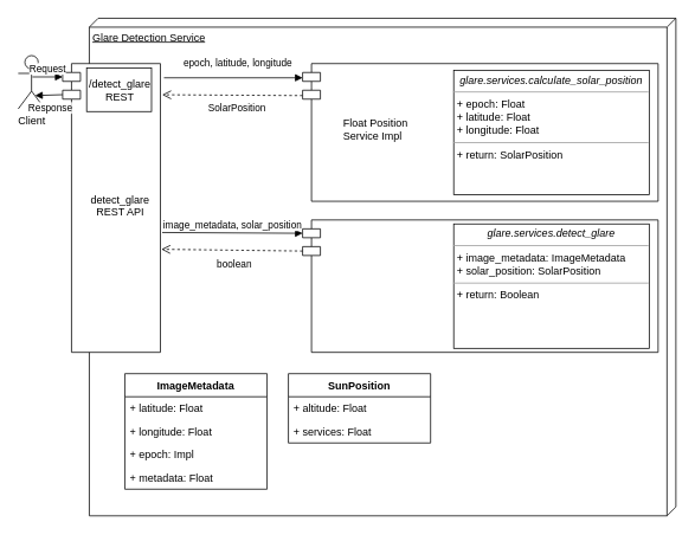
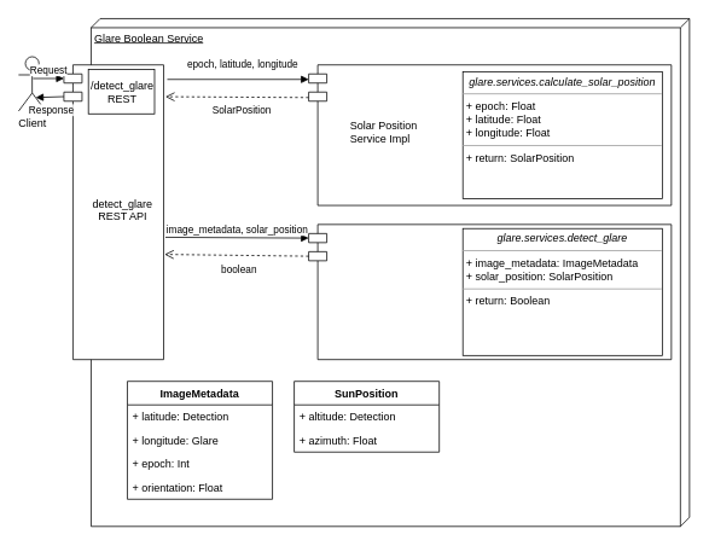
- <mxCell id="2" value="Glare Detection Service&lt;br&gt;" style="verticalAlign=top;align=left;spacingTop=8;spacingLeft=2;spacingRight=12;shape=cube;size=10;direction=south;fontStyle=4;html=1;" vertex="1" parent="1"><mxGeometry x="100" y="20" width="660" height="560" as="geometry" /></mxCell>
+ <mxCell id="2" value="Glare Boolean Service&lt;br&gt;" style="verticalAlign=top;align=left;spacingTop=8;spacingLeft=2;spacingRight=12;shape=cube;size=10;direction=south;fontStyle=4;html=1;" vertex="1" parent="1"><mxGeometry x="100" y="20" width="660" height="560" as="geometry" /></mxCell>
- <mxCell id="7" value="Float Position&#10;Service Impl" style="text;strokeColor=none;fillColor=none;align=left;verticalAlign=top;spacingLeft=4;spacingRight=4;overflow=hidden;rotatable=0;points=[[0,0.5],[1,0.5]];portConstraint=eastwest;" vertex="1" parent="1"><mxGeometry x="380" y="125" width="100" as="geometry" /></mxCell>
+ <mxCell id="7" value="Solar Position&#10;Service Impl" style="text;strokeColor=none;fillColor=none;align=left;verticalAlign=top;spacingLeft=4;spacingRight=4;overflow=hidden;rotatable=0;points=[[0,0.5],[1,0.5]];portConstraint=eastwest;" vertex="1" parent="1"><mxGeometry x="380" y="125" width="100" as="geometry" /></mxCell>
- <mxCell id="18" value="+ latitude: Float" style="text;strokeColor=none;fillColor=none;align=left;verticalAlign=top;spacingLeft=4;spacingRight=4;overflow=hidden;rotatable=0;points=[[0,0.5],[1,0.5]];portConstraint=eastwest;" vertex="1" parent="17"><mxGeometry y="26" width="160" height="26" as="geometry" /></mxCell>
+ <mxCell id="18" value="+ latitude: Detection" style="text;strokeColor=none;fillColor=none;align=left;verticalAlign=top;spacingLeft=4;spacingRight=4;overflow=hidden;rotatable=0;points=[[0,0.5],[1,0.5]];portConstraint=eastwest;" vertex="1" parent="17"><mxGeometry y="26" width="160" height="26" as="geometry" /></mxCell>
- <mxCell id="23" value="+ altitude: Float" style="text;strokeColor=none;fillColor=none;align=left;verticalAlign=top;spacingLeft=4;spacingRight=4;overflow=hidden;rotatable=0;points=[[0,0.5],[1,0.5]];portConstraint=eastwest;" vertex="1" parent="22"><mxGeometry y="26" width="160" height="26" as="geometry" /></mxCell>
+ <mxCell id="23" value="+ altitude: Detection" style="text;strokeColor=none;fillColor=none;align=left;verticalAlign=top;spacingLeft=4;spacingRight=4;overflow=hidden;rotatable=0;points=[[0,0.5],[1,0.5]];portConstraint=eastwest;" vertex="1" parent="22"><mxGeometry y="26" width="160" height="26" as="geometry" /></mxCell>
- <mxCell id="19" value="+ longitude: Float" style="text;strokeColor=none;fillColor=none;align=left;verticalAlign=top;spacingLeft=4;spacingRight=4;overflow=hidden;rotatable=0;points=[[0,0.5],[1,0.5]];portConstraint=eastwest;" vertex="1" parent="17"><mxGeometry y="52" width="160" height="26" as="geometry" /></mxCell>
+ <mxCell id="19" value="+ longitude: Glare" style="text;strokeColor=none;fillColor=none;align=left;verticalAlign=top;spacingLeft=4;spacingRight=4;overflow=hidden;rotatable=0;points=[[0,0.5],[1,0.5]];portConstraint=eastwest;" vertex="1" parent="17"><mxGeometry y="52" width="160" height="26" as="geometry" /></mxCell>
- <mxCell id="24" value="+ services: Float" style="text;strokeColor=none;fillColor=none;align=left;verticalAlign=top;spacingLeft=4;spacingRight=4;overflow=hidden;rotatable=0;points=[[0,0.5],[1,0.5]];portConstraint=eastwest;" vertex="1" parent="22"><mxGeometry y="52" width="160" height="26" as="geometry" /></mxCell>
+ <mxCell id="24" value="+ azimuth: Float" style="text;strokeColor=none;fillColor=none;align=left;verticalAlign=top;spacingLeft=4;spacingRight=4;overflow=hidden;rotatable=0;points=[[0,0.5],[1,0.5]];portConstraint=eastwest;" vertex="1" parent="22"><mxGeometry y="52" width="160" height="26" as="geometry" /></mxCell>
- <mxCell id="20" value="+ epoch: Impl" style="text;strokeColor=none;fillColor=none;align=left;verticalAlign=top;spacingLeft=4;spacingRight=4;overflow=hidden;rotatable=0;points=[[0,0.5],[1,0.5]];portConstraint=eastwest;" vertex="1" parent="17"><mxGeometry y="78" width="160" height="26" as="geometry" /></mxCell>
+ <mxCell id="20" value="+ epoch: Int" style="text;strokeColor=none;fillColor=none;align=left;verticalAlign=top;spacingLeft=4;spacingRight=4;overflow=hidden;rotatable=0;points=[[0,0.5],[1,0.5]];portConstraint=eastwest;" vertex="1" parent="17"><mxGeometry y="78" width="160" height="26" as="geometry" /></mxCell>
- <mxCell id="21" value="+ metadata: Float" style="text;strokeColor=none;fillColor=none;align=left;verticalAlign=top;spacingLeft=4;spacingRight=4;overflow=hidden;rotatable=0;points=[[0,0.5],[1,0.5]];portConstraint=eastwest;" vertex="1" parent="17"><mxGeometry y="104" width="160" height="26" as="geometry" /></mxCell>
+ <mxCell id="21" value="+ orientation: Float" style="text;strokeColor=none;fillColor=none;align=left;verticalAlign=top;spacingLeft=4;spacingRight=4;overflow=hidden;rotatable=0;points=[[0,0.5],[1,0.5]];portConstraint=eastwest;" vertex="1" parent="17"><mxGeometry y="104" width="160" height="26" as="geometry" /></mxCell>
